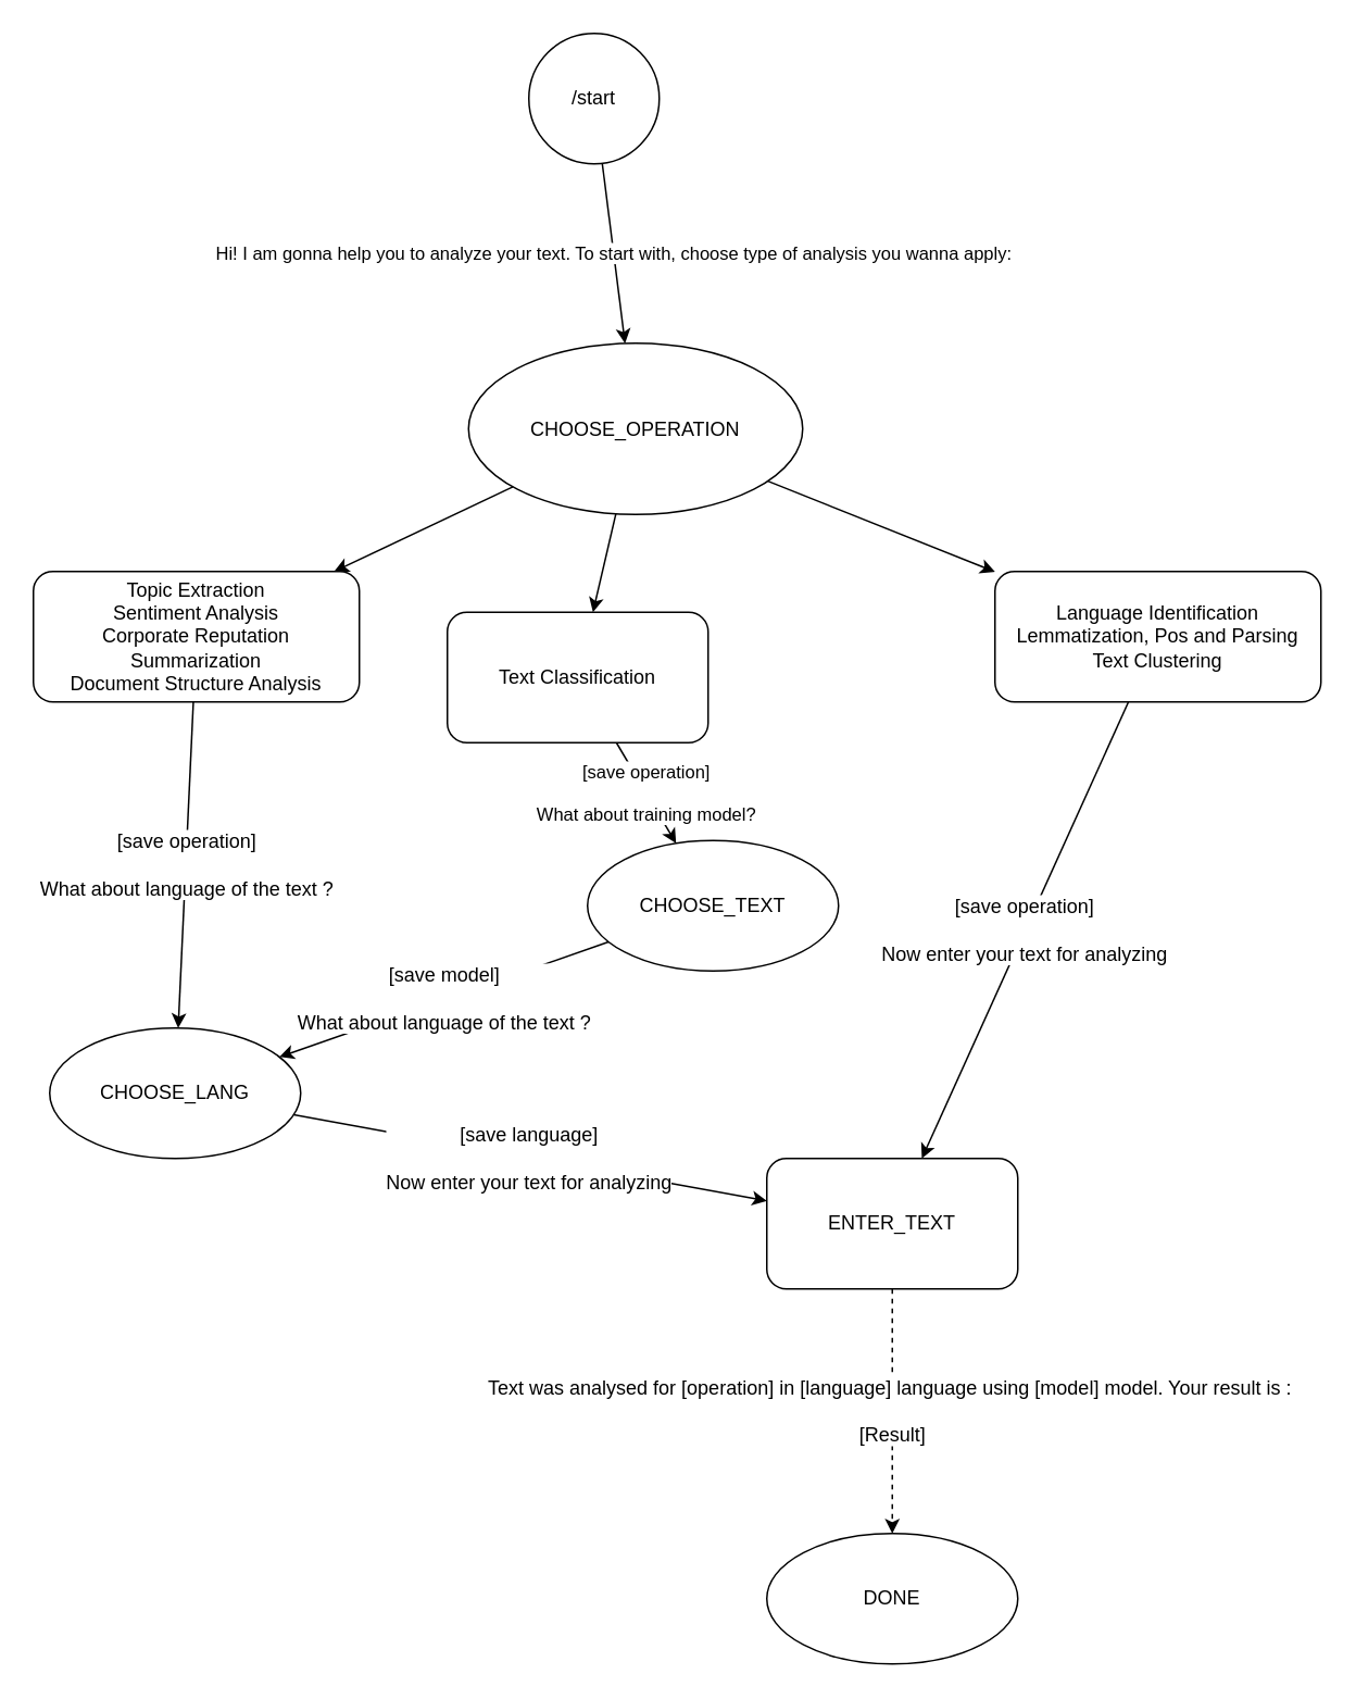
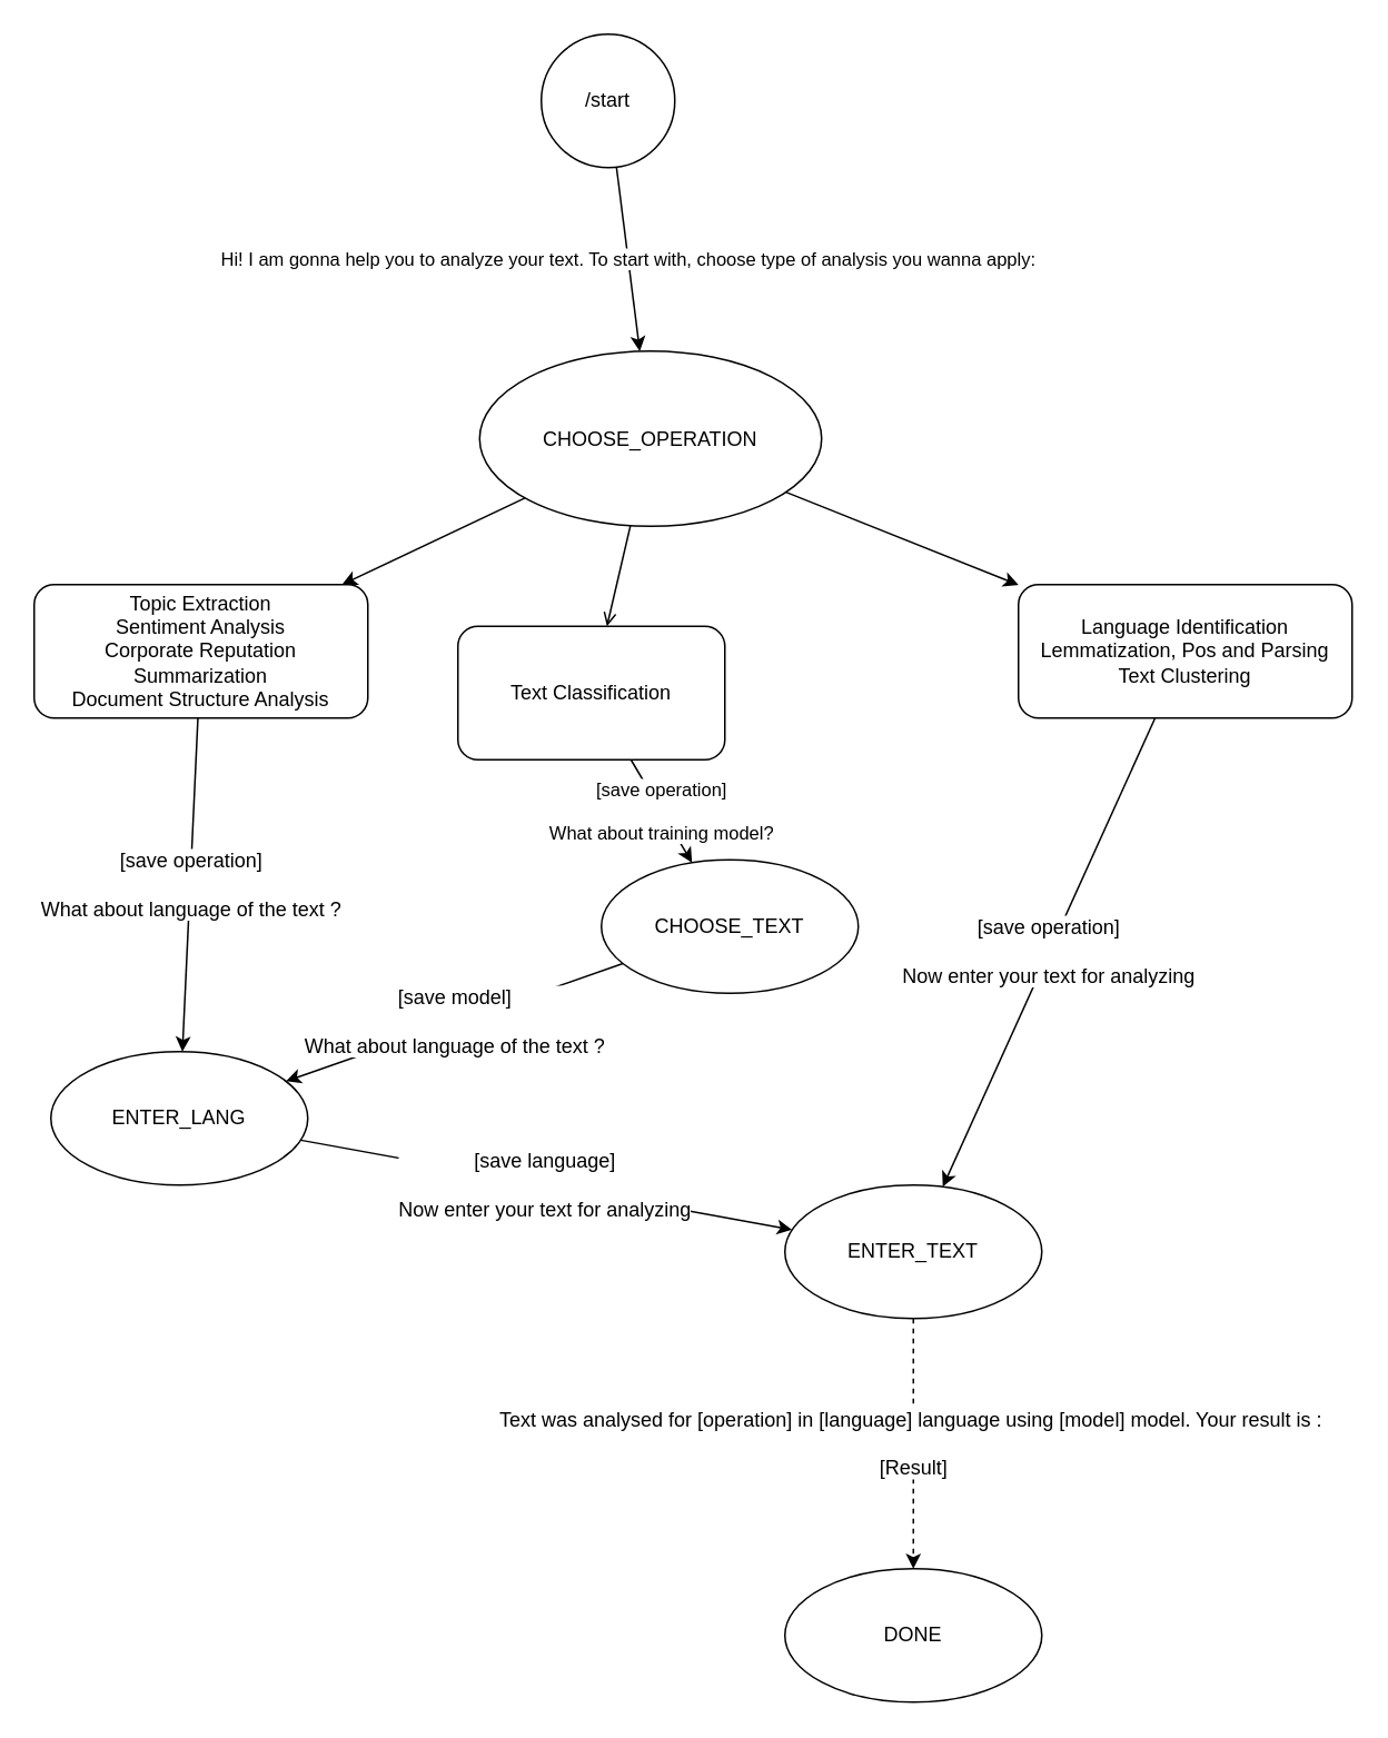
- <mxCell id="4" value="" style="rounded=0;orthogonalLoop=1;jettySize=auto;html=1;" edge="1" parent="1" source="7" target="15"><mxGeometry relative="1" as="geometry" /></mxCell>
+ <mxCell id="4" value="" style="rounded=0;orthogonalLoop=1;jettySize=auto;html=1;endArrow=open;" edge="1" parent="1" source="7" target="15"><mxGeometry relative="1" as="geometry" /></mxCell>
- <mxCell id="9" value="CHOOSE_LANG" style="ellipse;whiteSpace=wrap;html=1;" vertex="1" parent="1"><mxGeometry x="30" y="630" width="154" height="80" as="geometry" /></mxCell>
+ <mxCell id="9" value="ENTER_LANG" style="ellipse;whiteSpace=wrap;html=1;" vertex="1" parent="1"><mxGeometry x="30" y="630" width="154" height="80" as="geometry" /></mxCell>
- <mxCell id="12" value="ENTER_TEXT" style="whiteSpace=wrap;html=1;rounded=1;" vertex="1" parent="1"><mxGeometry x="470" y="710" width="154" height="80" as="geometry" /></mxCell>
+ <mxCell id="12" value="ENTER_TEXT" style="ellipse;whiteSpace=wrap;html=1;" vertex="1" parent="1"><mxGeometry x="470" y="710" width="154" height="80" as="geometry" /></mxCell>
